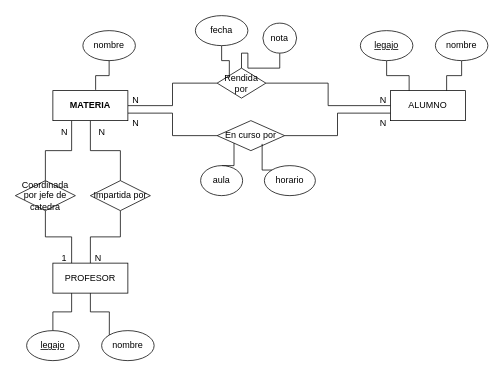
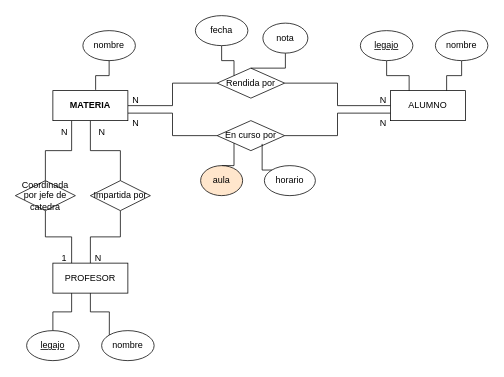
- <mxCell id="28" value="nota" style="ellipse;whiteSpace=wrap;html=1;align=center;" vertex="1" parent="1"><mxGeometry x="350" y="30" width="45" height="40" as="geometry" /></mxCell>
+ <mxCell id="28" value="nota" style="ellipse;whiteSpace=wrap;html=1;align=center;" vertex="1" parent="1"><mxGeometry x="350" y="30" width="60" height="40" as="geometry" /></mxCell>
- <mxCell id="19" value="Rendida por" style="shape=rhombus;perimeter=rhombusPerimeter;whiteSpace=wrap;html=1;align=center;" vertex="1" parent="1"><mxGeometry x="289" y="90" width="65" height="40" as="geometry" /></mxCell>
+ <mxCell id="19" value="Rendida por" style="shape=rhombus;perimeter=rhombusPerimeter;whiteSpace=wrap;html=1;align=center;" vertex="1" parent="1"><mxGeometry x="289" y="90" width="90" height="40" as="geometry" /></mxCell>
- <mxCell id="30" value="aula" style="ellipse;whiteSpace=wrap;html=1;align=center;" vertex="1" parent="1"><mxGeometry x="267" y="220" width="56" height="40" as="geometry" /></mxCell>
+ <mxCell id="30" value="aula" style="ellipse;whiteSpace=wrap;html=1;align=center;fillColor=#ffe6cc;" vertex="1" parent="1"><mxGeometry x="267" y="220" width="56" height="40" as="geometry" /></mxCell>
